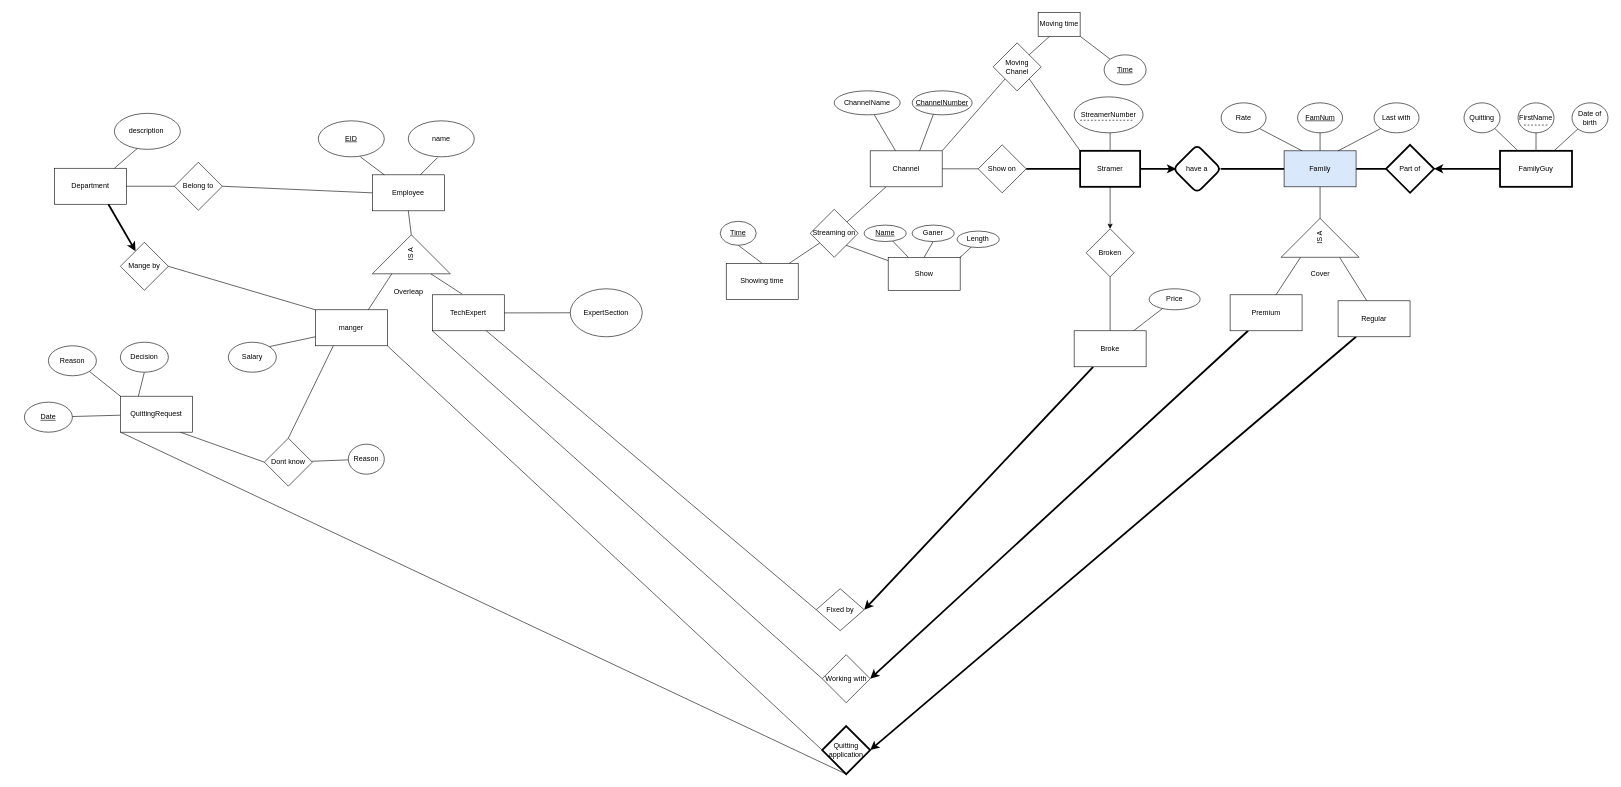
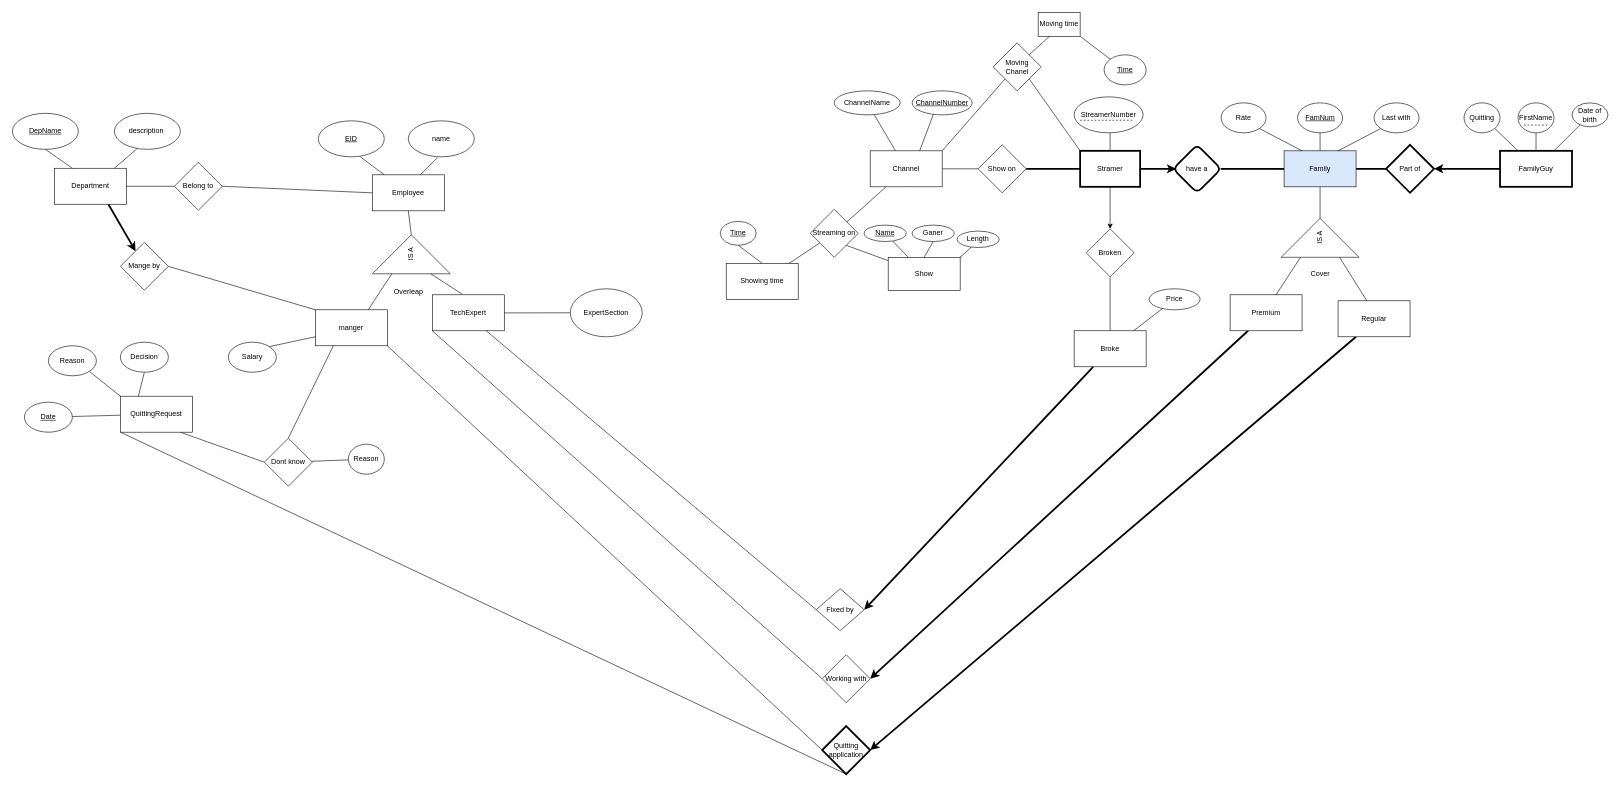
- <mxCell id="48" value="Date of birth" style="ellipse;whiteSpace=wrap;html=1;fontSize=12;" parent="1" vertex="1"><mxGeometry x="2620" y="170.95" width="60" height="50" as="geometry" /></mxCell>
+ <mxCell id="48" value="Date of birth" style="ellipse;whiteSpace=wrap;html=1;fontSize=12;" parent="1" vertex="1"><mxGeometry x="2620" y="170.95" width="60" height="40" as="geometry" /></mxCell>
+ <mxCell id="14" value="&lt;u&gt;DepName&lt;/u&gt;" style="ellipse;whiteSpace=wrap;html=1;" parent="1" vertex="1"><mxGeometry x="20" y="188.45" width="110" height="60" as="geometry" /></mxCell>
+ <mxCell id="17" value="" style="endArrow=none;html=1;rounded=0;entryX=0.5;entryY=1;entryDx=0;entryDy=0;exitX=0.25;exitY=0;exitDx=0;exitDy=0;" parent="1" source="5" target="14" edge="1"><mxGeometry width="50" height="50" relative="1" as="geometry"><mxPoint x="190" y="298.45" as="sourcePoint" /><mxPoint x="237.95" y="257.19" as="targetPoint" /></mxGeometry></mxCell>
